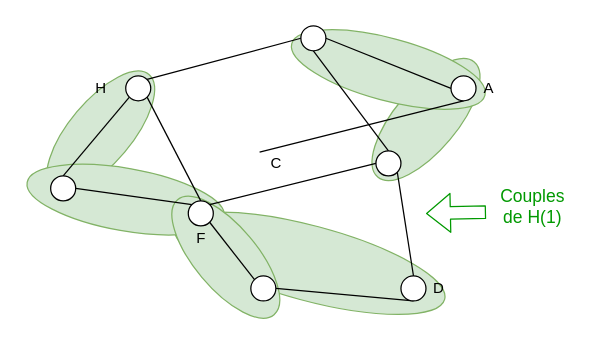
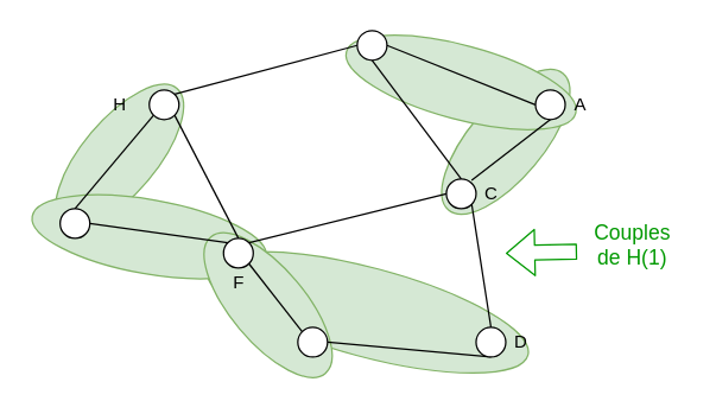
- <mxCell id="26" value="C" style="text;html=1;align=center;verticalAlign=middle;resizable=0;points=[];autosize=1;" vertex="1" parent="1"><mxGeometry x="210" y="120" width="20" height="20" as="geometry" /></mxCell>
+ <mxCell id="26" value="C" style="text;html=1;align=center;verticalAlign=middle;resizable=0;points=[];autosize=1;" vertex="1" parent="1"><mxGeometry x="320" y="120" width="20" height="20" as="geometry" /></mxCell>
